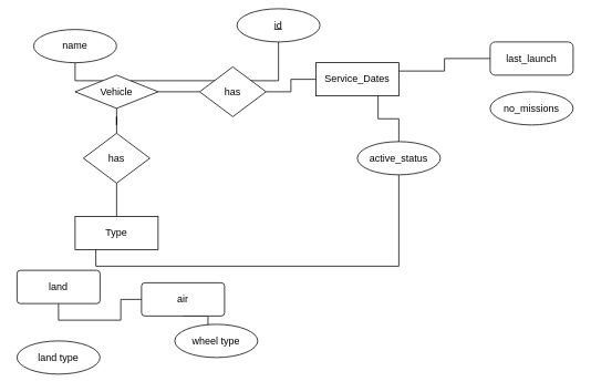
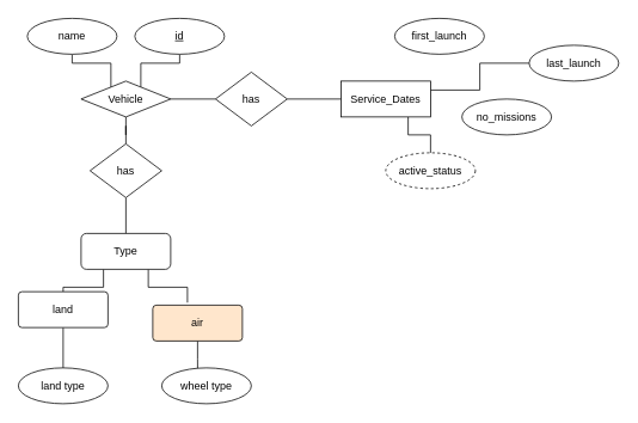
- <mxCell id="10" value="id" style="ellipse;whiteSpace=wrap;html=1;align=center;fontStyle=4;" vertex="1" parent="1"><mxGeometry x="285" y="10" width="100" height="40" as="geometry" /></mxCell>
+ <mxCell id="10" value="id" style="ellipse;whiteSpace=wrap;html=1;align=center;fontStyle=4;" vertex="1" parent="1"><mxGeometry x="150" y="20" width="100" height="40" as="geometry" /></mxCell>
+ <mxCell id="25" value="first_launch" style="ellipse;whiteSpace=wrap;html=1;align=center;" vertex="1" parent="1"><mxGeometry x="440" y="20" width="100" height="40" as="geometry" /></mxCell>
- <mxCell id="9" value="name" style="ellipse;whiteSpace=wrap;html=1;align=center;" vertex="1" parent="1"><mxGeometry x="40" y="35" width="100" height="40" as="geometry" /></mxCell>
+ <mxCell id="9" value="name" style="ellipse;whiteSpace=wrap;html=1;align=center;" vertex="1" parent="1"><mxGeometry x="30" y="20" width="100" height="40" as="geometry" /></mxCell>
- <mxCell id="26" value="last_launch" style="whiteSpace=wrap;html=1;align=center;rounded=1;" vertex="1" parent="1"><mxGeometry x="590" y="50" width="100" height="40" as="geometry" /></mxCell>
+ <mxCell id="26" value="last_launch" style="ellipse;whiteSpace=wrap;html=1;align=center;" vertex="1" parent="1"><mxGeometry x="590" y="50" width="100" height="40" as="geometry" /></mxCell>
- <mxCell id="8" value="Service_Dates" style="whiteSpace=wrap;html=1;align=center;" vertex="1" parent="1"><mxGeometry x="380" y="75" width="100" height="40" as="geometry" /></mxCell>
+ <mxCell id="8" value="Service_Dates" style="whiteSpace=wrap;html=1;align=center;" vertex="1" parent="1"><mxGeometry x="380" y="90" width="100" height="40" as="geometry" /></mxCell>
- <mxCell id="27" value="no_missions" style="ellipse;whiteSpace=wrap;html=1;align=center;" vertex="1" parent="1"><mxGeometry x="590" y="110" width="100" height="40" as="geometry" /></mxCell>
+ <mxCell id="27" value="no_missions" style="ellipse;whiteSpace=wrap;html=1;align=center;" vertex="1" parent="1"><mxGeometry x="515" y="110" width="100" height="40" as="geometry" /></mxCell>
- <mxCell id="28" value="active_status" style="ellipse;whiteSpace=wrap;html=1;align=center;" vertex="1" parent="1"><mxGeometry x="430" y="170" width="100" height="40" as="geometry" /></mxCell>
+ <mxCell id="28" value="active_status" style="ellipse;whiteSpace=wrap;html=1;align=center;dashed=1;" vertex="1" parent="1"><mxGeometry x="430" y="170" width="100" height="40" as="geometry" /></mxCell>
- <mxCell id="18" value="Type" style="whiteSpace=wrap;html=1;align=center;" vertex="1" parent="1"><mxGeometry x="90" y="260" width="100" height="40" as="geometry" /></mxCell>
+ <mxCell id="18" value="Type" style="whiteSpace=wrap;html=1;align=center;rounded=1;" vertex="1" parent="1"><mxGeometry x="90" y="260" width="100" height="40" as="geometry" /></mxCell>
+ <mxCell id="17" style="edgeStyle=orthogonalEdgeStyle;rounded=0;orthogonalLoop=1;jettySize=auto;html=1;exitX=0.75;exitY=1;exitDx=0;exitDy=0;entryX=0.387;entryY=-0.071;entryDx=0;entryDy=0;entryPerimeter=0;endArrow=none;endFill=0;" edge="1" parent="1" source="18" target="20"><mxGeometry relative="1" as="geometry" /></mxCell>
- <mxCell id="16" style="edgeStyle=orthogonalEdgeStyle;rounded=0;orthogonalLoop=1;jettySize=auto;html=1;exitX=0.25;exitY=1;exitDx=0;exitDy=0;endArrow=none;endFill=0;" edge="1" parent="1" source="18" target="28"><mxGeometry relative="1" as="geometry" /></mxCell>
+ <mxCell id="16" style="edgeStyle=orthogonalEdgeStyle;rounded=0;orthogonalLoop=1;jettySize=auto;html=1;exitX=0.25;exitY=1;exitDx=0;exitDy=0;endArrow=none;endFill=0;" edge="1" parent="1" source="18" target="22"><mxGeometry relative="1" as="geometry" /></mxCell>
- <mxCell id="20" value="air" style="rounded=1;arcSize=10;whiteSpace=wrap;html=1;align=center;" vertex="1" parent="1"><mxGeometry x="170" y="340" width="100" height="40" as="geometry" /></mxCell>
+ <mxCell id="20" value="air" style="rounded=1;arcSize=10;whiteSpace=wrap;html=1;align=center;fillColor=#ffe6cc;" vertex="1" parent="1"><mxGeometry x="170" y="340" width="100" height="40" as="geometry" /></mxCell>
- <mxCell id="21" style="edgeStyle=orthogonalEdgeStyle;rounded=0;orthogonalLoop=1;jettySize=auto;html=1;exitX=0.5;exitY=1;exitDx=0;exitDy=0;endArrow=none;endFill=0;" edge="1" parent="1" source="22" target="20"><mxGeometry relative="1" as="geometry" /></mxCell>
+ <mxCell id="21" style="edgeStyle=orthogonalEdgeStyle;rounded=0;orthogonalLoop=1;jettySize=auto;html=1;exitX=0.5;exitY=1;exitDx=0;exitDy=0;endArrow=none;endFill=0;" edge="1" parent="1" source="22" target="24"><mxGeometry relative="1" as="geometry" /></mxCell>
- <mxCell id="23" value="wheel type" style="ellipse;whiteSpace=wrap;html=1;align=center;" vertex="1" parent="1"><mxGeometry x="210" y="390" width="100" height="40" as="geometry" /></mxCell>
+ <mxCell id="23" value="wheel type" style="ellipse;whiteSpace=wrap;html=1;align=center;" vertex="1" parent="1"><mxGeometry x="180" y="410" width="100" height="40" as="geometry" /></mxCell>
